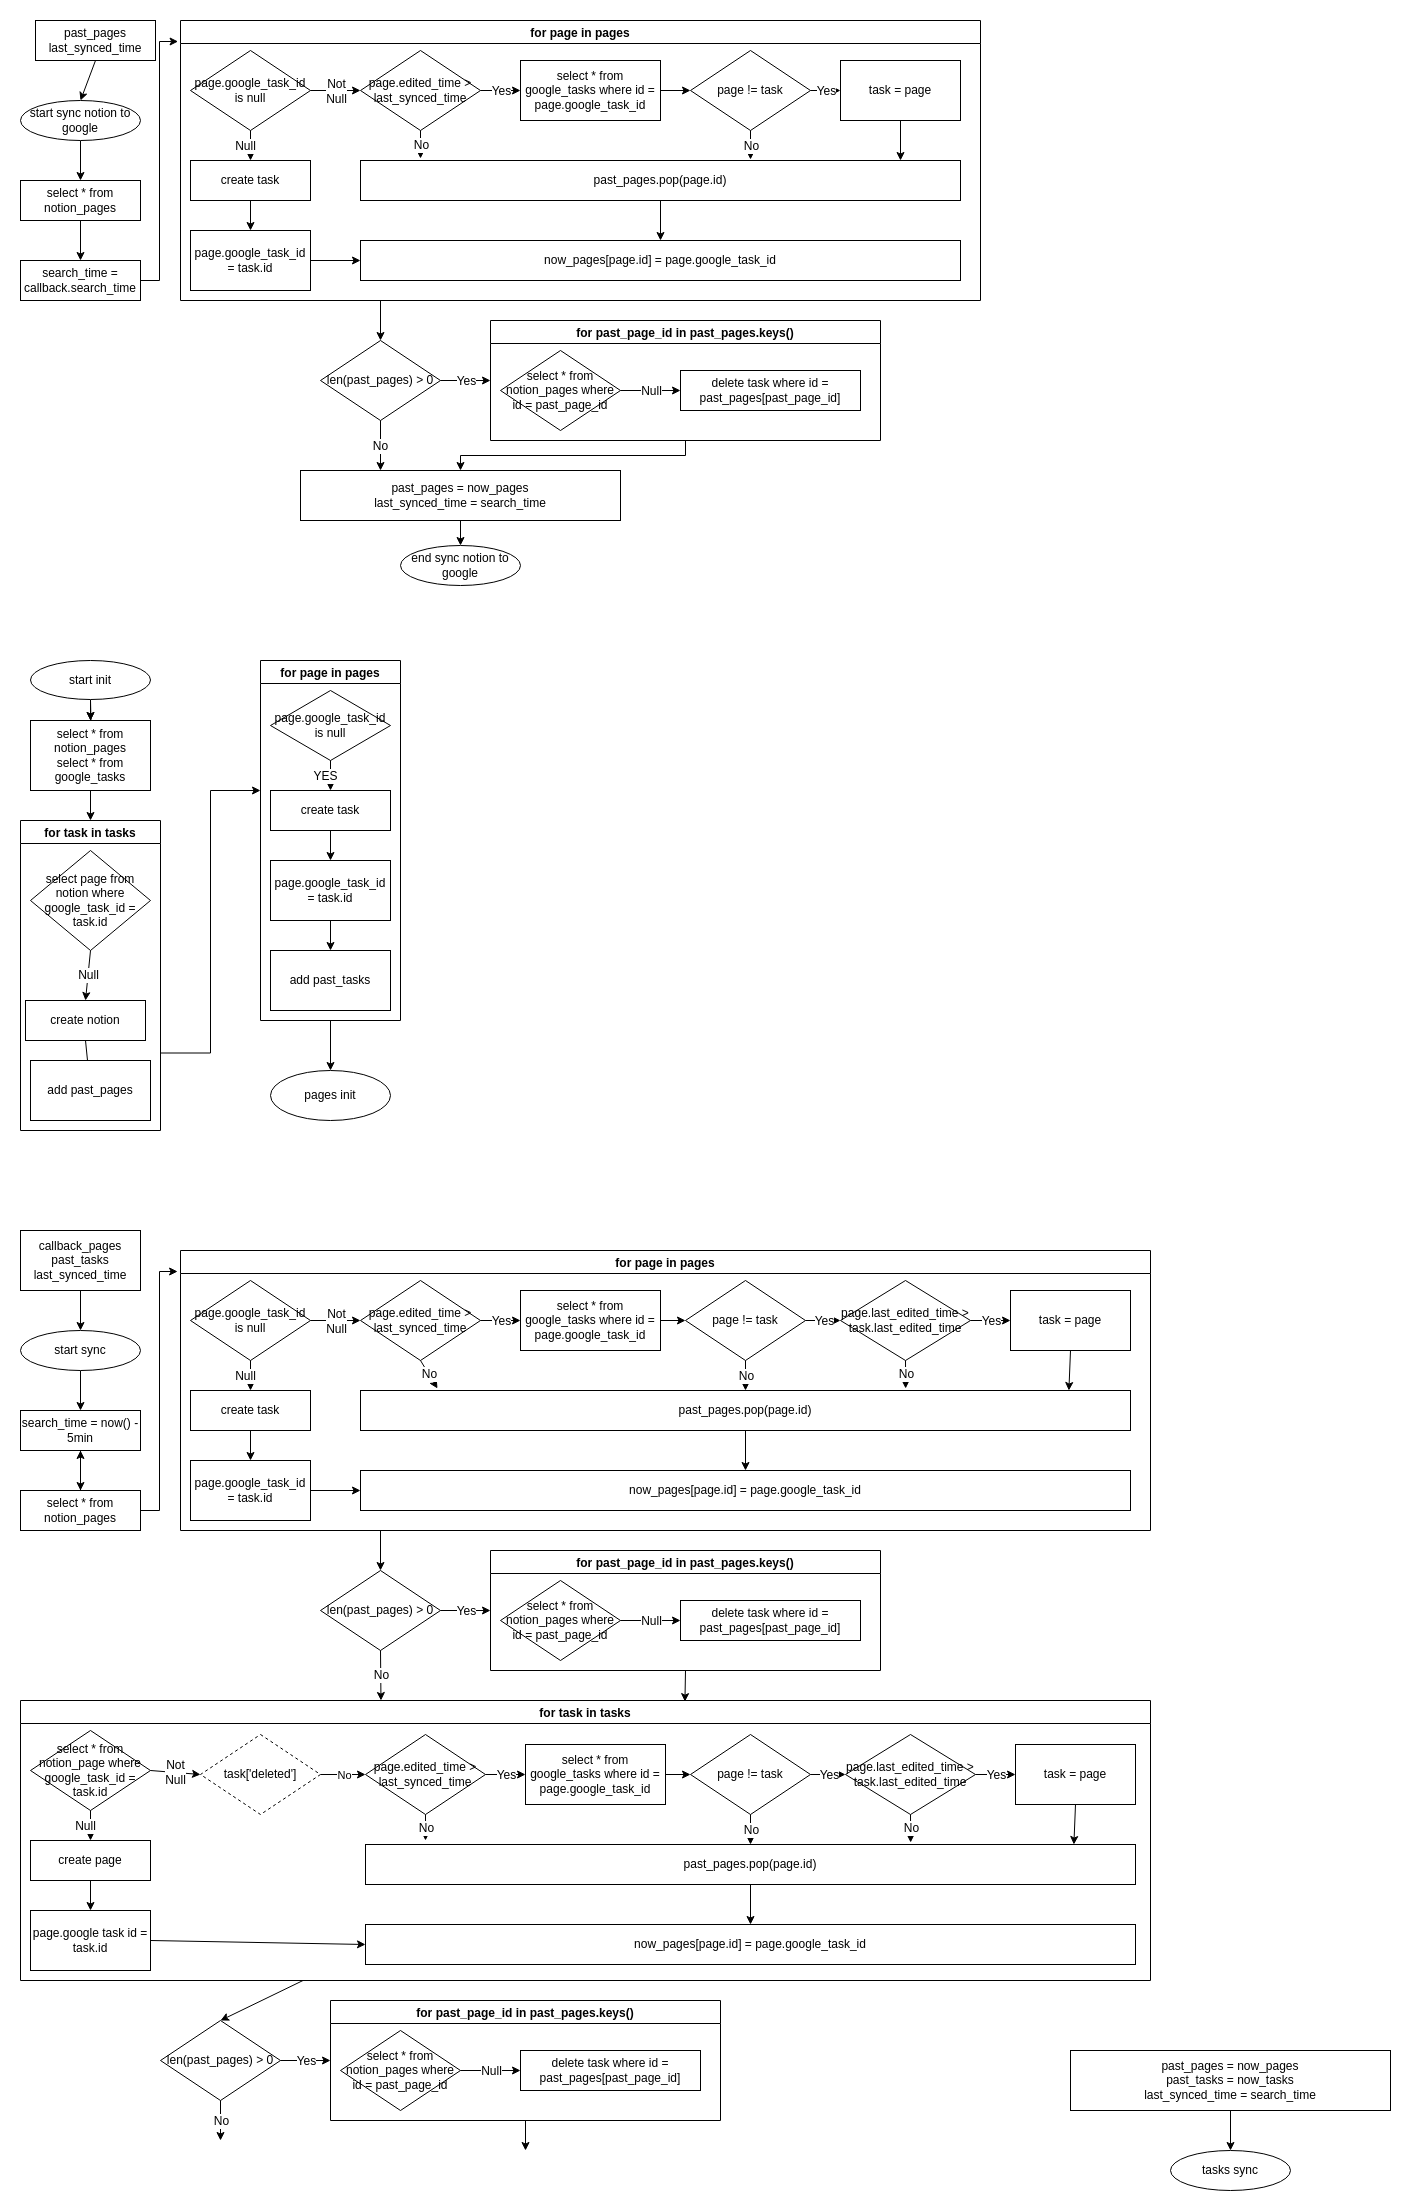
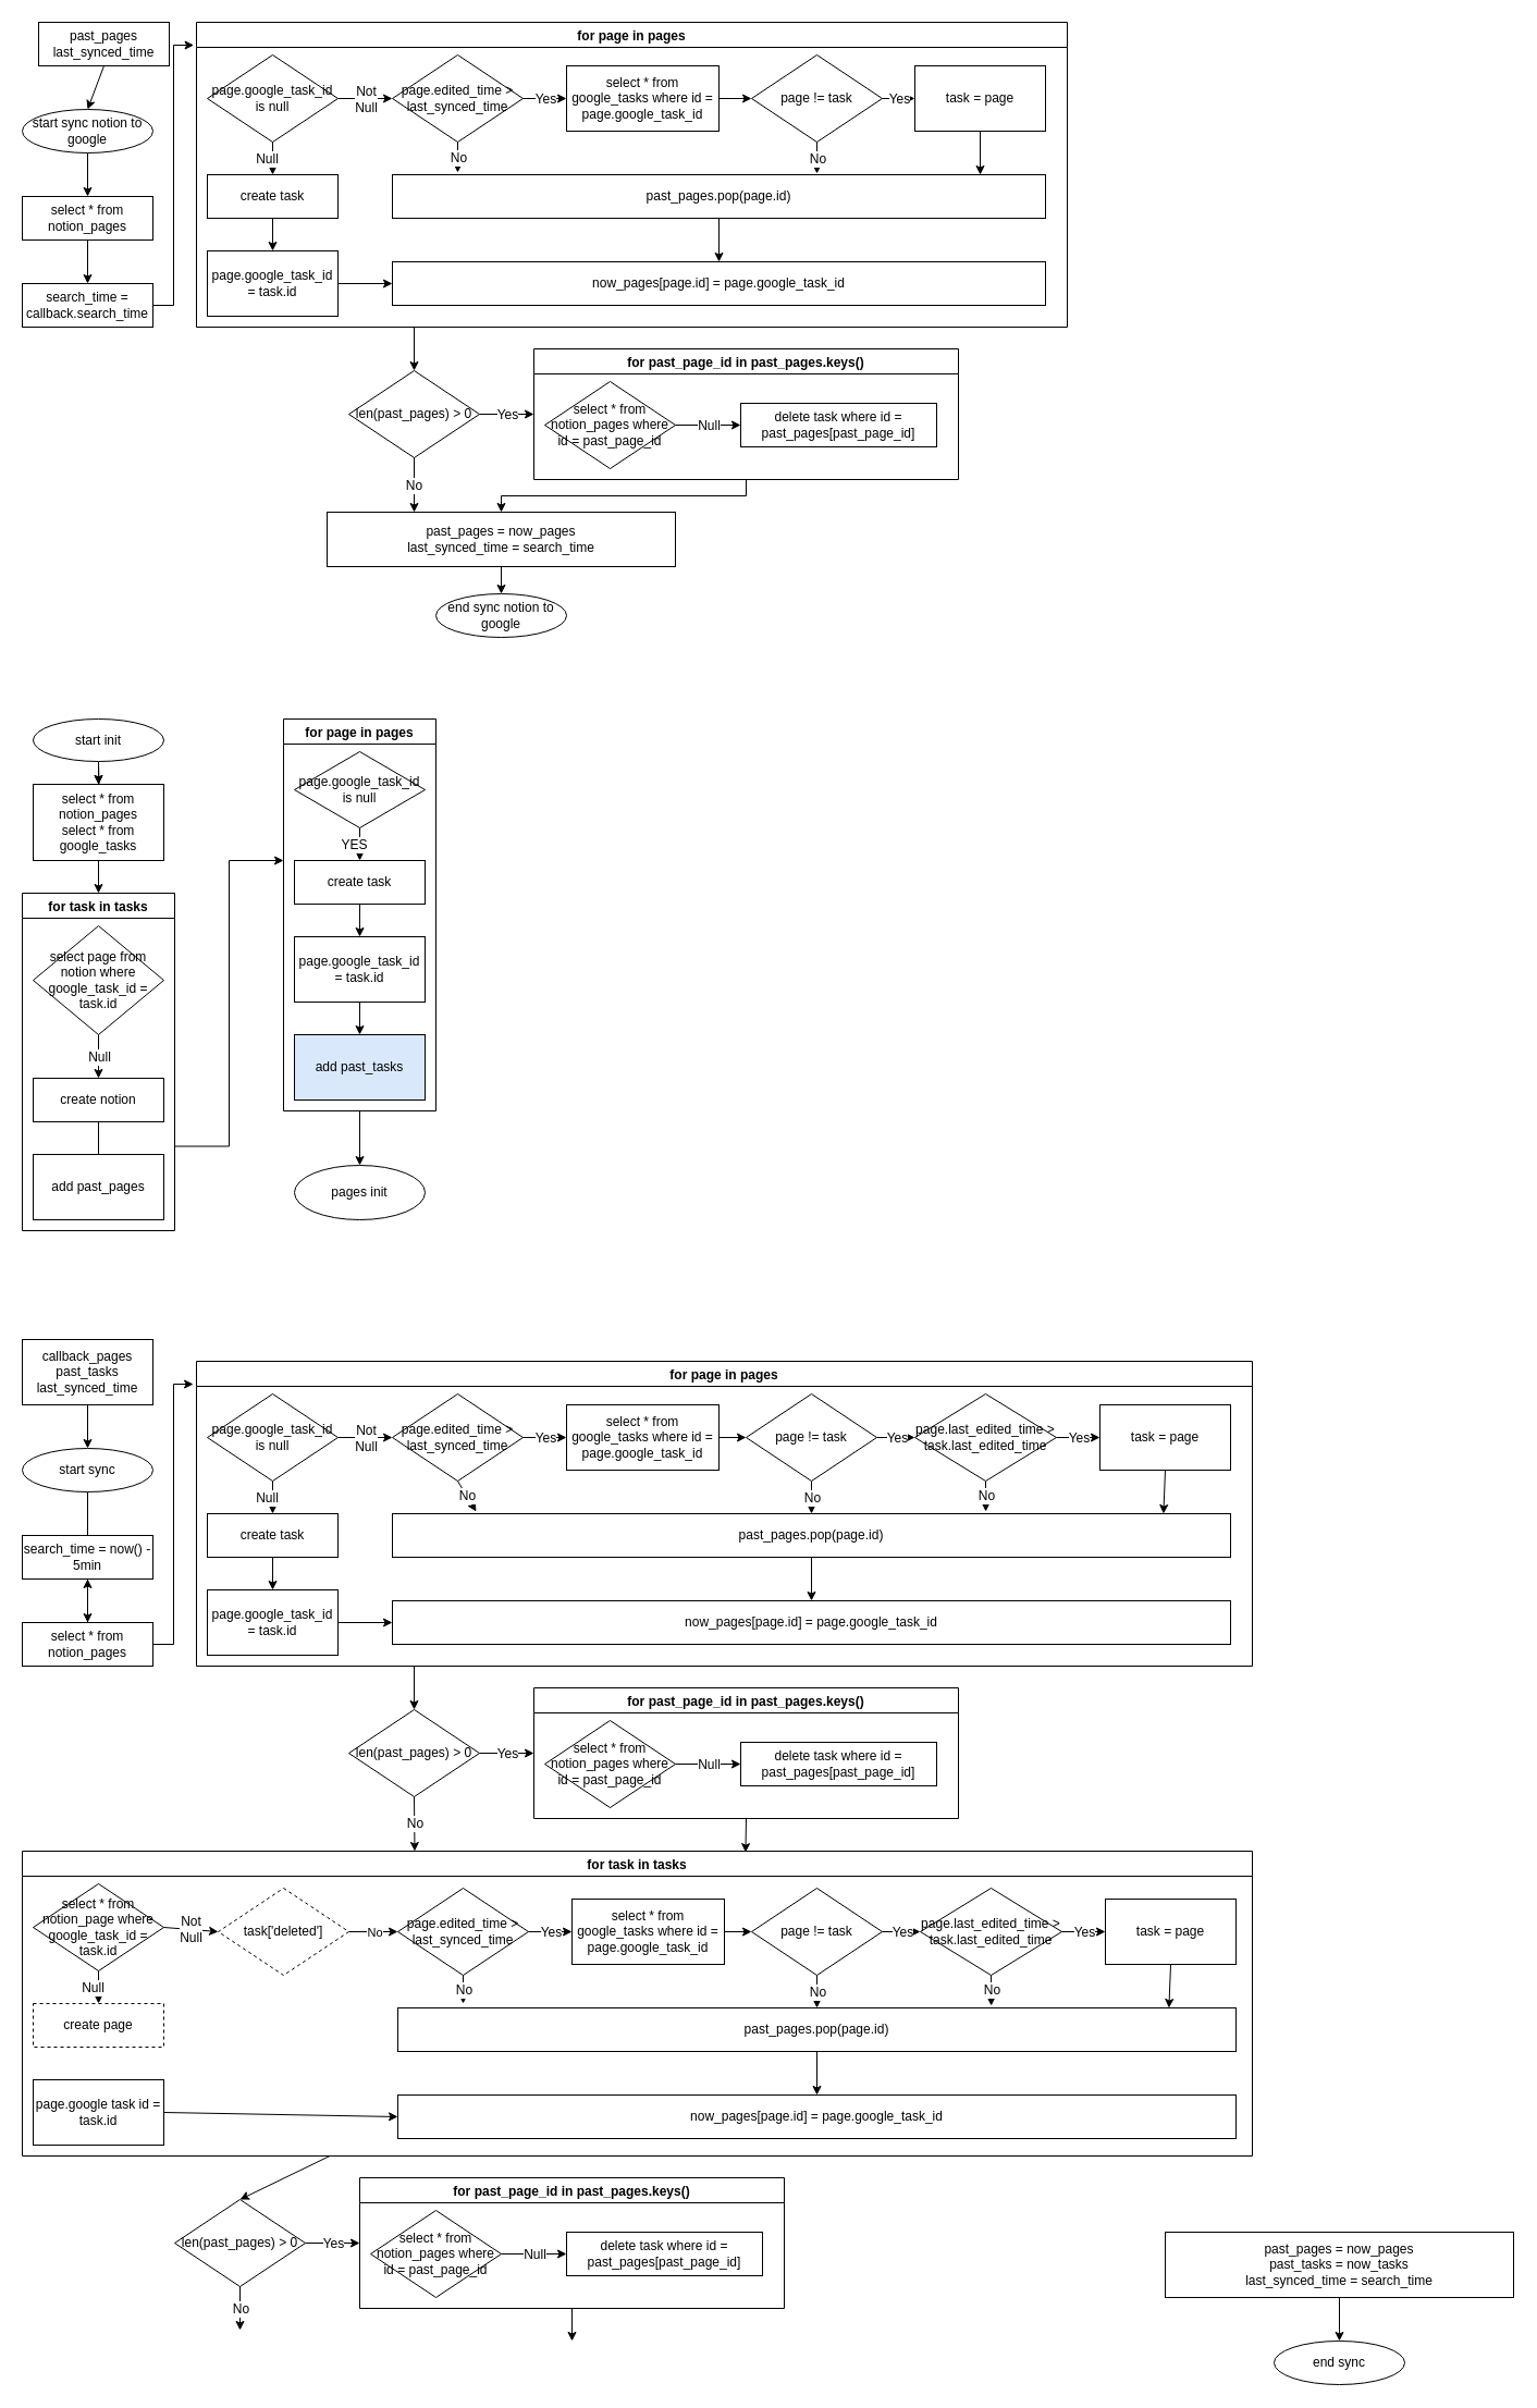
- <mxCell id="12" value="add past_tasks" style="rounded=0;whiteSpace=wrap;html=1;" parent="5" vertex="1"><mxGeometry x="10" y="290" width="120" height="60" as="geometry" /></mxCell>
+ <mxCell id="12" value="add past_tasks" style="rounded=0;whiteSpace=wrap;html=1;fillColor=#dae8fc;" parent="5" vertex="1"><mxGeometry x="10" y="290" width="120" height="60" as="geometry" /></mxCell>
- <mxCell id="17" value="create notion" style="rounded=0;whiteSpace=wrap;html=1;fontSize=12;" parent="15" vertex="1"><mxGeometry x="5" y="180" width="120" height="40" as="geometry" /></mxCell>
+ <mxCell id="17" value="create notion" style="rounded=0;whiteSpace=wrap;html=1;fontSize=12;" parent="15" vertex="1"><mxGeometry x="10" y="170" width="120" height="40" as="geometry" /></mxCell>
- <mxCell id="81" value="" style="endArrow=classic;html=1;rounded=0;exitX=0.5;exitY=1;exitDx=0;exitDy=0;entryX=0.5;entryY=0;entryDx=0;entryDy=0;fontSize=12;" parent="1" source="118" target="78" edge="1"><mxGeometry width="50" height="50" relative="1" as="geometry"><mxPoint x="80" y="1370" as="sourcePoint" /><mxPoint x="290" y="1430" as="targetPoint" /></mxGeometry></mxCell>
+ <mxCell id="81" value="" style="endArrow=none;html=1;rounded=0;exitX=0.5;exitY=1;exitDx=0;exitDy=0;entryX=0.5;entryY=0;entryDx=0;entryDy=0;fontSize=12;" parent="1" source="118" target="78" edge="1"><mxGeometry width="50" height="50" relative="1" as="geometry"><mxPoint x="80" y="1370" as="sourcePoint" /><mxPoint x="290" y="1430" as="targetPoint" /></mxGeometry></mxCell>
- <mxCell id="137" value="create page" style="rounded=0;whiteSpace=wrap;html=1;fontSize=12;" parent="135" vertex="1"><mxGeometry x="10" y="140" width="120" height="40" as="geometry" /></mxCell>
+ <mxCell id="137" value="create page" style="rounded=0;whiteSpace=wrap;html=1;fontSize=12;dashed=1;" parent="135" vertex="1"><mxGeometry x="10" y="140" width="120" height="40" as="geometry" /></mxCell>
- <mxCell id="139" value="" style="endArrow=classic;html=1;rounded=0;exitX=0.5;exitY=1;exitDx=0;exitDy=0;fontSize=12;" parent="135" source="137" target="138" edge="1"><mxGeometry width="50" height="50" relative="1" as="geometry"><mxPoint x="90" y="-400" as="sourcePoint" /><mxPoint x="-120" y="-390" as="targetPoint" /></mxGeometry></mxCell>
- <mxCell id="133" value="tasks sync" style="ellipse;whiteSpace=wrap;html=1;fontSize=12;" parent="1" vertex="1"><mxGeometry x="1170" y="2150" width="120" height="40" as="geometry" /></mxCell>
+ <mxCell id="133" value="end sync" style="ellipse;whiteSpace=wrap;html=1;fontSize=12;" parent="1" vertex="1"><mxGeometry x="1170" y="2150" width="120" height="40" as="geometry" /></mxCell>
